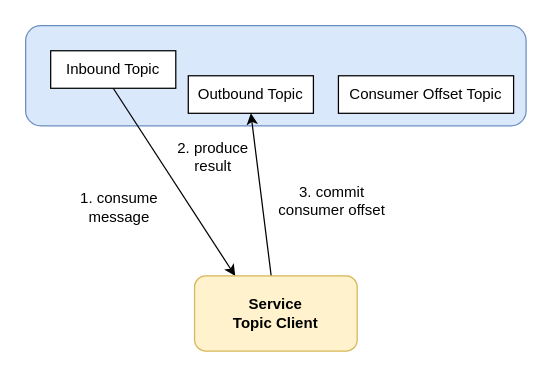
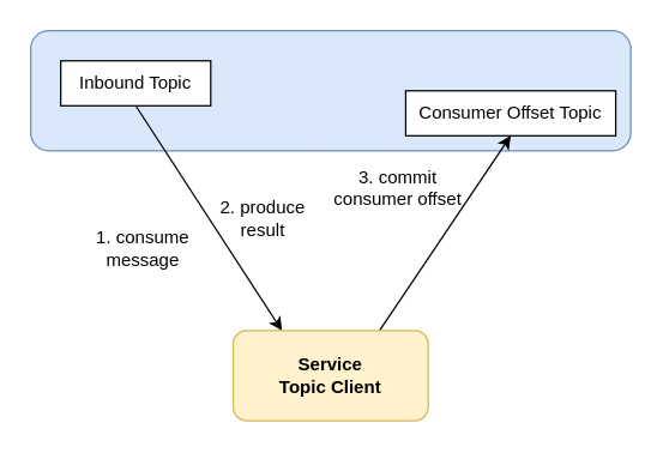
- <mxCell id="5" value="Outbound Topic" style="rounded=0;whiteSpace=wrap;html=1;" vertex="1" parent="1"><mxGeometry x="150" y="60" width="100" height="30" as="geometry" /></mxCell>
- <mxCell id="11" value="2. produce result" style="text;html=1;strokeColor=none;fillColor=none;align=center;verticalAlign=middle;whiteSpace=wrap;rounded=0;" vertex="1" parent="1"><mxGeometry x="135" y="110" width="70" height="30" as="geometry" /></mxCell>
+ <mxCell id="11" value="2. produce result" style="text;html=1;strokeColor=none;fillColor=none;align=center;verticalAlign=middle;whiteSpace=wrap;rounded=0;" vertex="1" parent="1"><mxGeometry x="140" y="130" width="70" height="30" as="geometry" /></mxCell>
+ <mxCell id="8" style="rounded=0;orthogonalLoop=1;jettySize=auto;html=1;exitX=0.75;exitY=0;exitDx=0;exitDy=0;entryX=0.5;entryY=1;entryDx=0;entryDy=0;" edge="1" parent="1" source="9" target="6"><mxGeometry relative="1" as="geometry" /></mxCell>
- <mxCell id="7" style="rounded=0;orthogonalLoop=1;jettySize=auto;html=1;entryX=0.5;entryY=1;entryDx=0;entryDy=0;" edge="1" parent="1" source="9" target="5"><mxGeometry relative="1" as="geometry" /></mxCell>
- <mxCell id="12" value="3. commit consumer offset" style="text;html=1;strokeColor=none;fillColor=none;align=center;verticalAlign=middle;whiteSpace=wrap;rounded=0;" vertex="1" parent="1"><mxGeometry x="220" y="145" width="90" height="30" as="geometry" /></mxCell>
+ <mxCell id="12" value="3. commit consumer offset" style="text;html=1;strokeColor=none;fillColor=none;align=center;verticalAlign=middle;whiteSpace=wrap;rounded=0;" vertex="1" parent="1"><mxGeometry x="220" y="110" width="90" height="30" as="geometry" /></mxCell>
